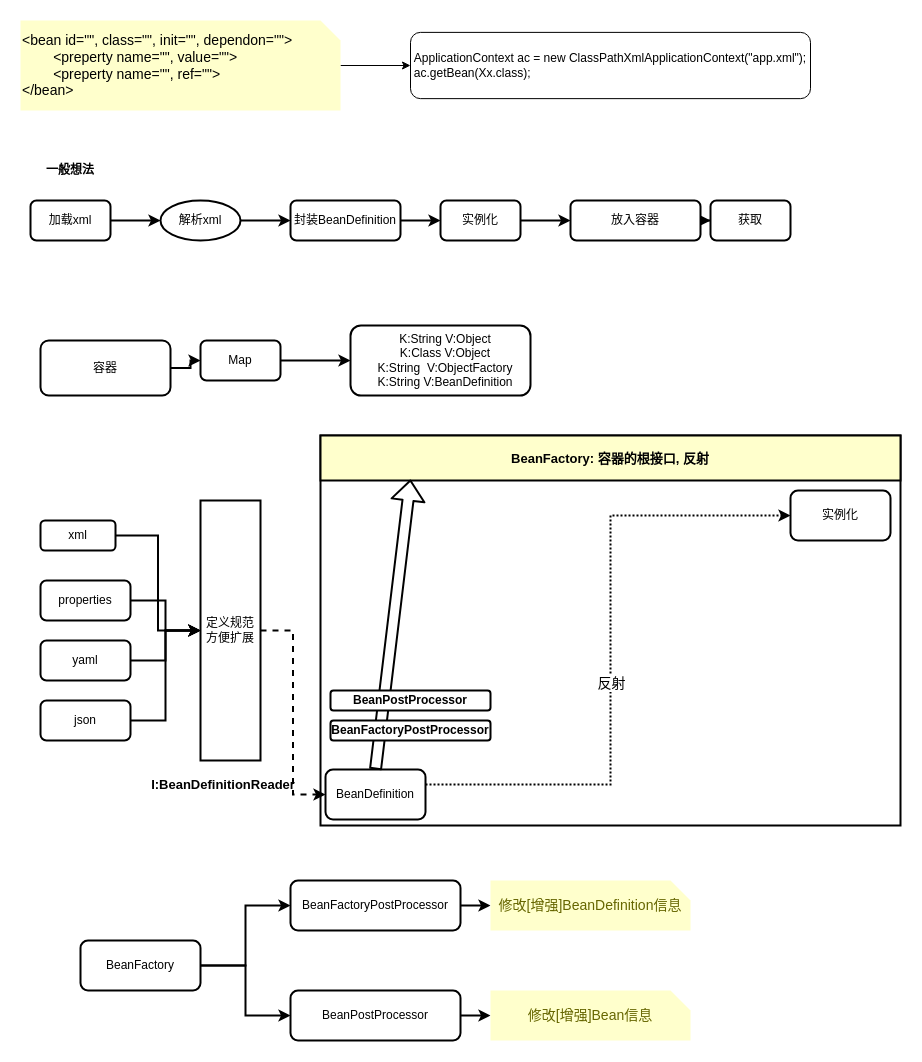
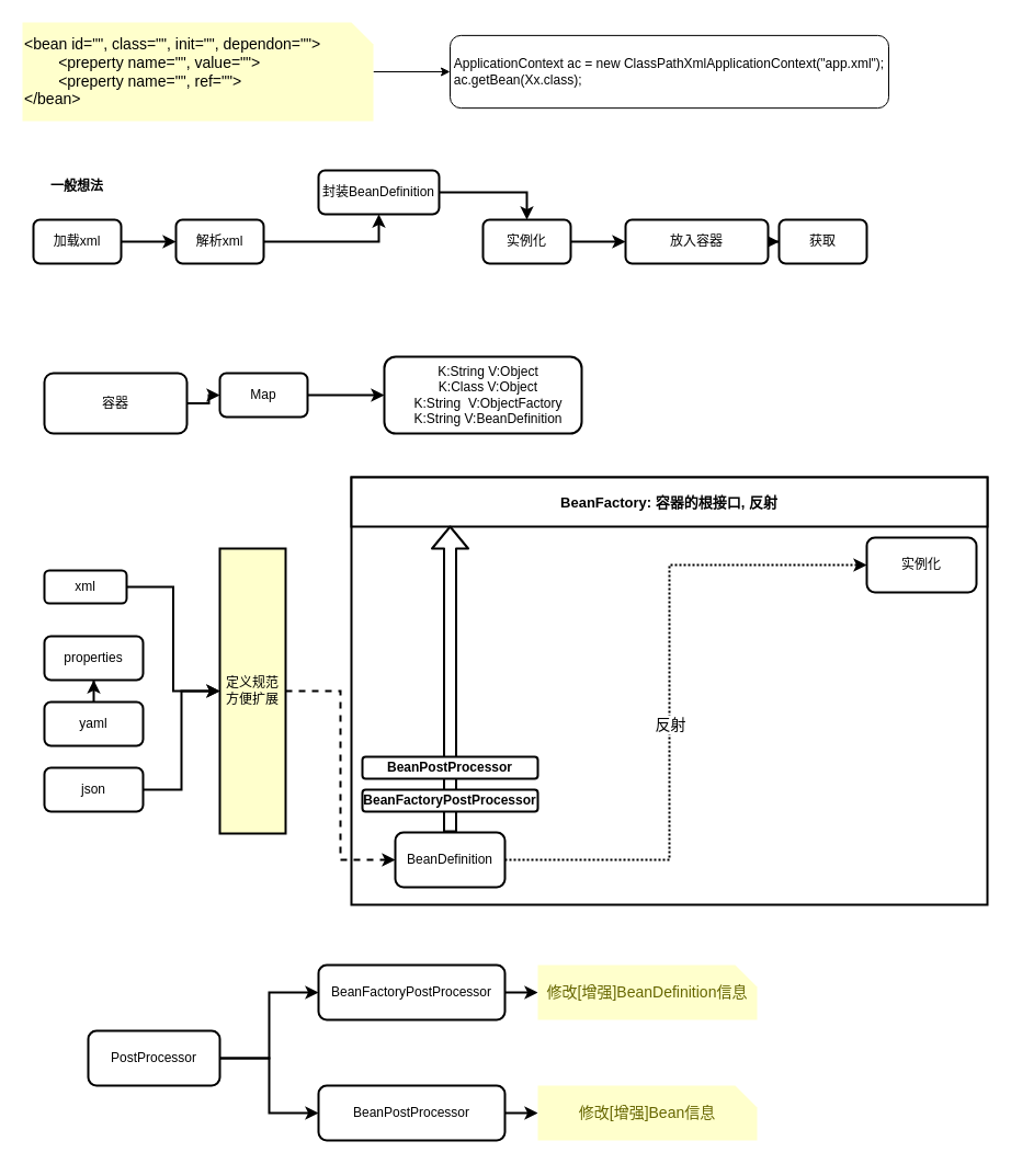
- <mxCell id="9" value="解析xml" style="ellipse;whiteSpace=wrap;html=1;strokeWidth=2;" parent="1" vertex="1"><mxGeometry x="160" y="200" width="80" height="40" as="geometry" /></mxCell>
+ <mxCell id="9" value="解析xml" style="rounded=1;whiteSpace=wrap;html=1;strokeWidth=2;" parent="1" vertex="1"><mxGeometry x="160" y="200" width="80" height="40" as="geometry" /></mxCell>
- <mxCell id="11" value="封装BeanDefinition" style="rounded=1;whiteSpace=wrap;html=1;strokeWidth=2;" parent="1" vertex="1"><mxGeometry x="290" y="200" width="110" height="40" as="geometry" /></mxCell>
+ <mxCell id="11" value="封装BeanDefinition" style="rounded=1;whiteSpace=wrap;html=1;strokeWidth=2;" parent="1" vertex="1"><mxGeometry x="290" y="155" width="110" height="40" as="geometry" /></mxCell>
- <mxCell id="38" value="&lt;b&gt;&lt;font style=&quot;font-size: 13px&quot;&gt;BeanFactory: 容器的根接口, 反射&lt;/font&gt;&lt;/b&gt;" style="rounded=0;whiteSpace=wrap;html=1;strokeWidth=2;fillColor=#ffffcc;" vertex="1" parent="1"><mxGeometry x="320" y="435" width="580" height="45" as="geometry" /></mxCell>
+ <mxCell id="38" value="&lt;b&gt;&lt;font style=&quot;font-size: 13px&quot;&gt;BeanFactory: 容器的根接口, 反射&lt;/font&gt;&lt;/b&gt;" style="rounded=0;whiteSpace=wrap;html=1;strokeWidth=2;" vertex="1" parent="1"><mxGeometry x="320" y="435" width="580" height="45" as="geometry" /></mxCell>
- <mxCell id="25" style="edgeStyle=orthogonalEdgeStyle;rounded=0;orthogonalLoop=1;jettySize=auto;html=1;entryX=0;entryY=0.5;entryDx=0;entryDy=0;strokeWidth=2;" edge="1" parent="1" source="26" target="32"><mxGeometry relative="1" as="geometry" /></mxCell>
- <mxCell id="32" value="定义规范&lt;br&gt;方便扩展&lt;br&gt;" style="rounded=0;whiteSpace=wrap;html=1;strokeWidth=2;" vertex="1" parent="1"><mxGeometry x="200" y="500" width="60" height="260" as="geometry" /></mxCell>
+ <mxCell id="32" value="定义规范&lt;br&gt;方便扩展&lt;br&gt;" style="rounded=0;whiteSpace=wrap;html=1;strokeWidth=2;fillColor=#ffffcc;" vertex="1" parent="1"><mxGeometry x="200" y="500" width="60" height="260" as="geometry" /></mxCell>
- <mxCell id="27" style="edgeStyle=orthogonalEdgeStyle;rounded=0;orthogonalLoop=1;jettySize=auto;html=1;entryX=0;entryY=0.5;entryDx=0;entryDy=0;strokeWidth=2;" edge="1" parent="1" source="28" target="32"><mxGeometry relative="1" as="geometry" /></mxCell>
+ <mxCell id="27" style="edgeStyle=orthogonalEdgeStyle;rounded=0;orthogonalLoop=1;jettySize=auto;html=1;strokeWidth=2;" edge="1" parent="1" source="28" target="26"><mxGeometry relative="1" as="geometry" /></mxCell>
- <mxCell id="33" value="&lt;b&gt;&lt;font style=&quot;font-size: 13px&quot;&gt;I:BeanDefinitionReader&lt;/font&gt;&lt;/b&gt;" style="text;html=1;strokeColor=none;fillColor=none;align=center;verticalAlign=middle;whiteSpace=wrap;rounded=0;" vertex="1" parent="1"><mxGeometry x="148" y="769" width="150" height="30" as="geometry" /></mxCell>
- <mxCell id="36" value="&lt;span&gt;BeanDefinition&lt;/span&gt;" style="rounded=1;whiteSpace=wrap;html=1;strokeWidth=2;" vertex="1" parent="1"><mxGeometry x="325" y="769" width="100" height="50" as="geometry" /></mxCell>
+ <mxCell id="36" value="&lt;span&gt;BeanDefinition&lt;/span&gt;" style="rounded=1;whiteSpace=wrap;html=1;strokeWidth=2;" vertex="1" parent="1"><mxGeometry x="360" y="759" width="100" height="50" as="geometry" /></mxCell>
- <mxCell id="43" value="BeanFactory" style="rounded=1;whiteSpace=wrap;html=1;strokeWidth=2;" vertex="1" parent="1"><mxGeometry x="80" y="940" width="120" height="50" as="geometry" /></mxCell>
+ <mxCell id="43" value="PostProcessor" style="rounded=1;whiteSpace=wrap;html=1;strokeWidth=2;" vertex="1" parent="1"><mxGeometry x="80" y="940" width="120" height="50" as="geometry" /></mxCell>
